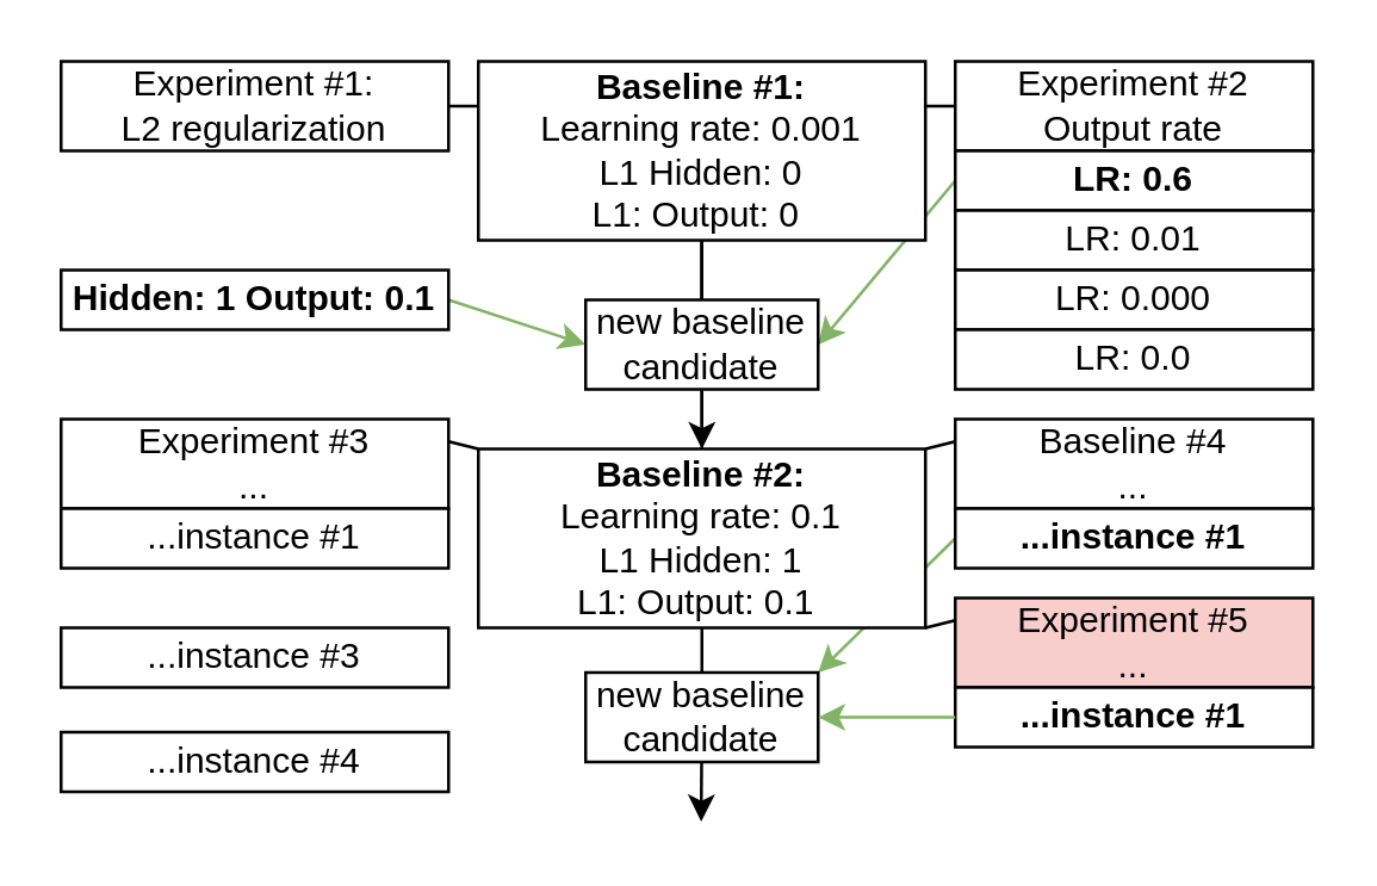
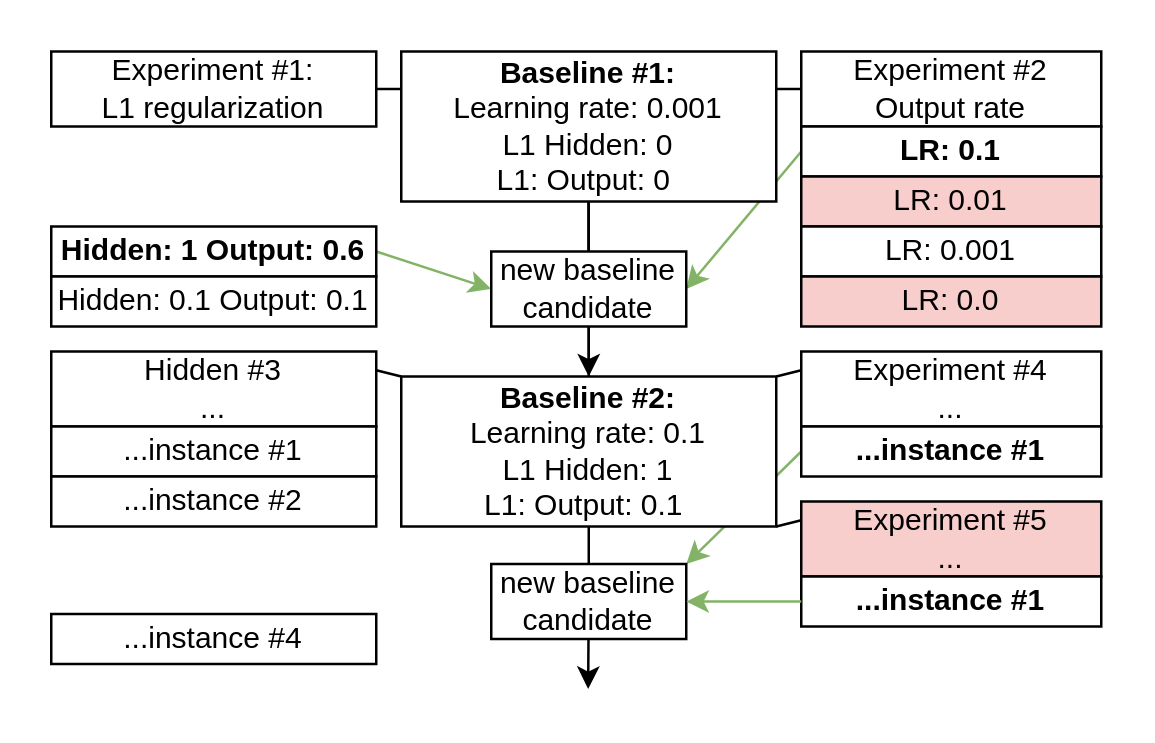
- <mxCell id="11" value="Experiment #1:&lt;br&gt;L2 regularization" style="rounded=0;whiteSpace=wrap;html=1;" vertex="1" parent="1"><mxGeometry x="20" y="20" width="130" height="30" as="geometry" /></mxCell>
+ <mxCell id="11" value="Experiment #1:&lt;br&gt;L1 regularization" style="rounded=0;whiteSpace=wrap;html=1;" vertex="1" parent="1"><mxGeometry x="20" y="20" width="130" height="30" as="geometry" /></mxCell>
- <mxCell id="12" value="LR: 0.6" style="rounded=0;whiteSpace=wrap;html=1;fontStyle=1" vertex="1" parent="1"><mxGeometry x="320" y="50" width="120" height="20" as="geometry" /></mxCell>
+ <mxCell id="12" value="LR: 0.1" style="rounded=0;whiteSpace=wrap;html=1;fontStyle=1" vertex="1" parent="1"><mxGeometry x="320" y="50" width="120" height="20" as="geometry" /></mxCell>
- <mxCell id="13" value="LR: 0.01" style="rounded=0;whiteSpace=wrap;html=1;" vertex="1" parent="1"><mxGeometry x="320" y="70" width="120" height="20" as="geometry" /></mxCell>
+ <mxCell id="13" value="LR: 0.01" style="rounded=0;whiteSpace=wrap;html=1;fillColor=#f8cecc;" vertex="1" parent="1"><mxGeometry x="320" y="70" width="120" height="20" as="geometry" /></mxCell>
- <mxCell id="16" value="Hidden: 1 Output: 0.1" style="rounded=0;whiteSpace=wrap;html=1;fontStyle=1" vertex="1" parent="1"><mxGeometry x="20" y="90" width="130" height="20" as="geometry" /></mxCell>
+ <mxCell id="16" value="Hidden: 1 Output: 0.6" style="rounded=0;whiteSpace=wrap;html=1;fontStyle=1" vertex="1" parent="1"><mxGeometry x="20" y="90" width="130" height="20" as="geometry" /></mxCell>
- <mxCell id="14" value="LR: 0.000" style="rounded=0;whiteSpace=wrap;html=1;" vertex="1" parent="1"><mxGeometry x="320" y="90" width="120" height="20" as="geometry" /></mxCell>
+ <mxCell id="14" value="LR: 0.001" style="rounded=0;whiteSpace=wrap;html=1;" vertex="1" parent="1"><mxGeometry x="320" y="90" width="120" height="20" as="geometry" /></mxCell>
+ <mxCell id="17" value="Hidden: 0.1 Output: 0.1" style="rounded=0;whiteSpace=wrap;html=1;" vertex="1" parent="1"><mxGeometry x="20" y="110" width="130" height="20" as="geometry" /></mxCell>
- <mxCell id="15" value="LR: 0.0" style="rounded=0;whiteSpace=wrap;html=1;" vertex="1" parent="1"><mxGeometry x="320" y="110" width="120" height="20" as="geometry" /></mxCell>
+ <mxCell id="15" value="LR: 0.0" style="rounded=0;whiteSpace=wrap;html=1;fillColor=#f8cecc;" vertex="1" parent="1"><mxGeometry x="320" y="110" width="120" height="20" as="geometry" /></mxCell>
- <mxCell id="24" value="Experiment #3&lt;br&gt;..." style="rounded=0;whiteSpace=wrap;html=1;" vertex="1" parent="1"><mxGeometry x="20" y="140" width="130" height="30" as="geometry" /></mxCell>
+ <mxCell id="24" value="Hidden #3&lt;br&gt;..." style="rounded=0;whiteSpace=wrap;html=1;" vertex="1" parent="1"><mxGeometry x="20" y="140" width="130" height="30" as="geometry" /></mxCell>
- <mxCell id="21" value="Baseline #4&lt;br&gt;..." style="rounded=0;whiteSpace=wrap;html=1;" vertex="1" parent="1"><mxGeometry x="320" y="140" width="120" height="30" as="geometry" /></mxCell>
+ <mxCell id="21" value="Experiment #4&lt;br&gt;..." style="rounded=0;whiteSpace=wrap;html=1;" vertex="1" parent="1"><mxGeometry x="320" y="140" width="120" height="30" as="geometry" /></mxCell>
+ <mxCell id="26" value="...instance #2" style="rounded=0;whiteSpace=wrap;html=1;" vertex="1" parent="1"><mxGeometry x="20" y="190" width="130" height="20" as="geometry" /></mxCell>
- <mxCell id="27" value="&lt;span style=&quot;font-weight: 400&quot;&gt;...instance #3&lt;/span&gt;" style="rounded=0;whiteSpace=wrap;html=1;fontStyle=1" vertex="1" parent="1"><mxGeometry x="20" y="210" width="130" height="20" as="geometry" /></mxCell>
